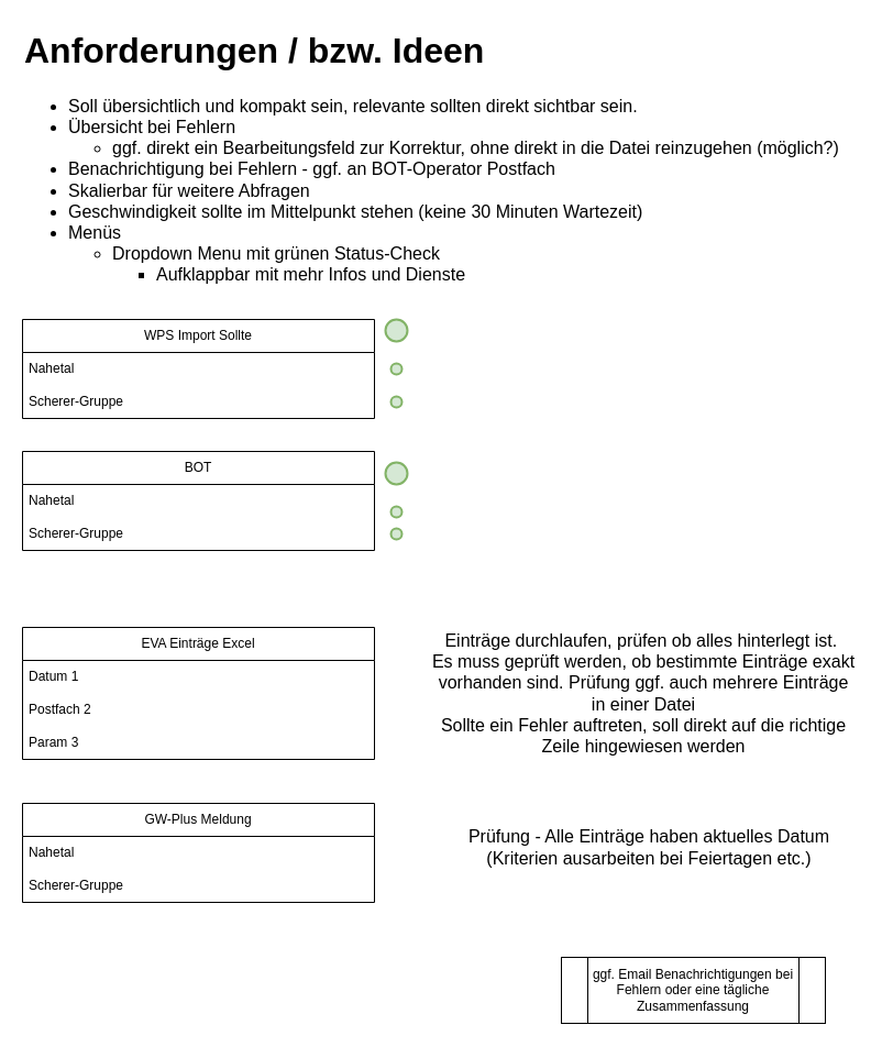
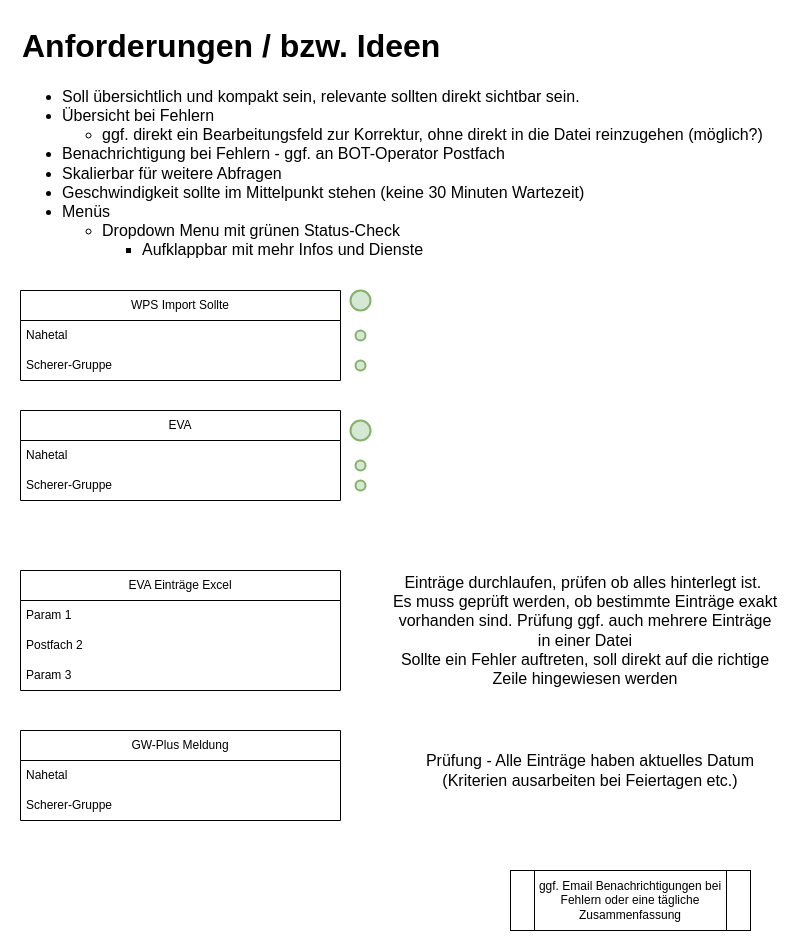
- <mxCell id="8" value="BOT" style="swimlane;fontStyle=0;childLayout=stackLayout;horizontal=1;startSize=30;horizontalStack=0;resizeParent=1;resizeParentMax=0;resizeLast=0;collapsible=1;marginBottom=0;whiteSpace=wrap;html=1;" vertex="1" parent="1"><mxGeometry x="20" y="410" width="320" height="90" as="geometry" /></mxCell>
+ <mxCell id="8" value="EVA" style="swimlane;fontStyle=0;childLayout=stackLayout;horizontal=1;startSize=30;horizontalStack=0;resizeParent=1;resizeParentMax=0;resizeLast=0;collapsible=1;marginBottom=0;whiteSpace=wrap;html=1;" vertex="1" parent="1"><mxGeometry x="20" y="410" width="320" height="90" as="geometry" /></mxCell>
- <mxCell id="15" value="Datum 1" style="text;strokeColor=none;fillColor=none;align=left;verticalAlign=middle;spacingLeft=4;spacingRight=4;overflow=hidden;points=[[0,0.5],[1,0.5]];portConstraint=eastwest;rotatable=0;whiteSpace=wrap;html=1;" vertex="1" parent="14"><mxGeometry y="30" width="320" height="30" as="geometry" /></mxCell>
+ <mxCell id="15" value="Param 1" style="text;strokeColor=none;fillColor=none;align=left;verticalAlign=middle;spacingLeft=4;spacingRight=4;overflow=hidden;points=[[0,0.5],[1,0.5]];portConstraint=eastwest;rotatable=0;whiteSpace=wrap;html=1;" vertex="1" parent="14"><mxGeometry y="30" width="320" height="30" as="geometry" /></mxCell>
